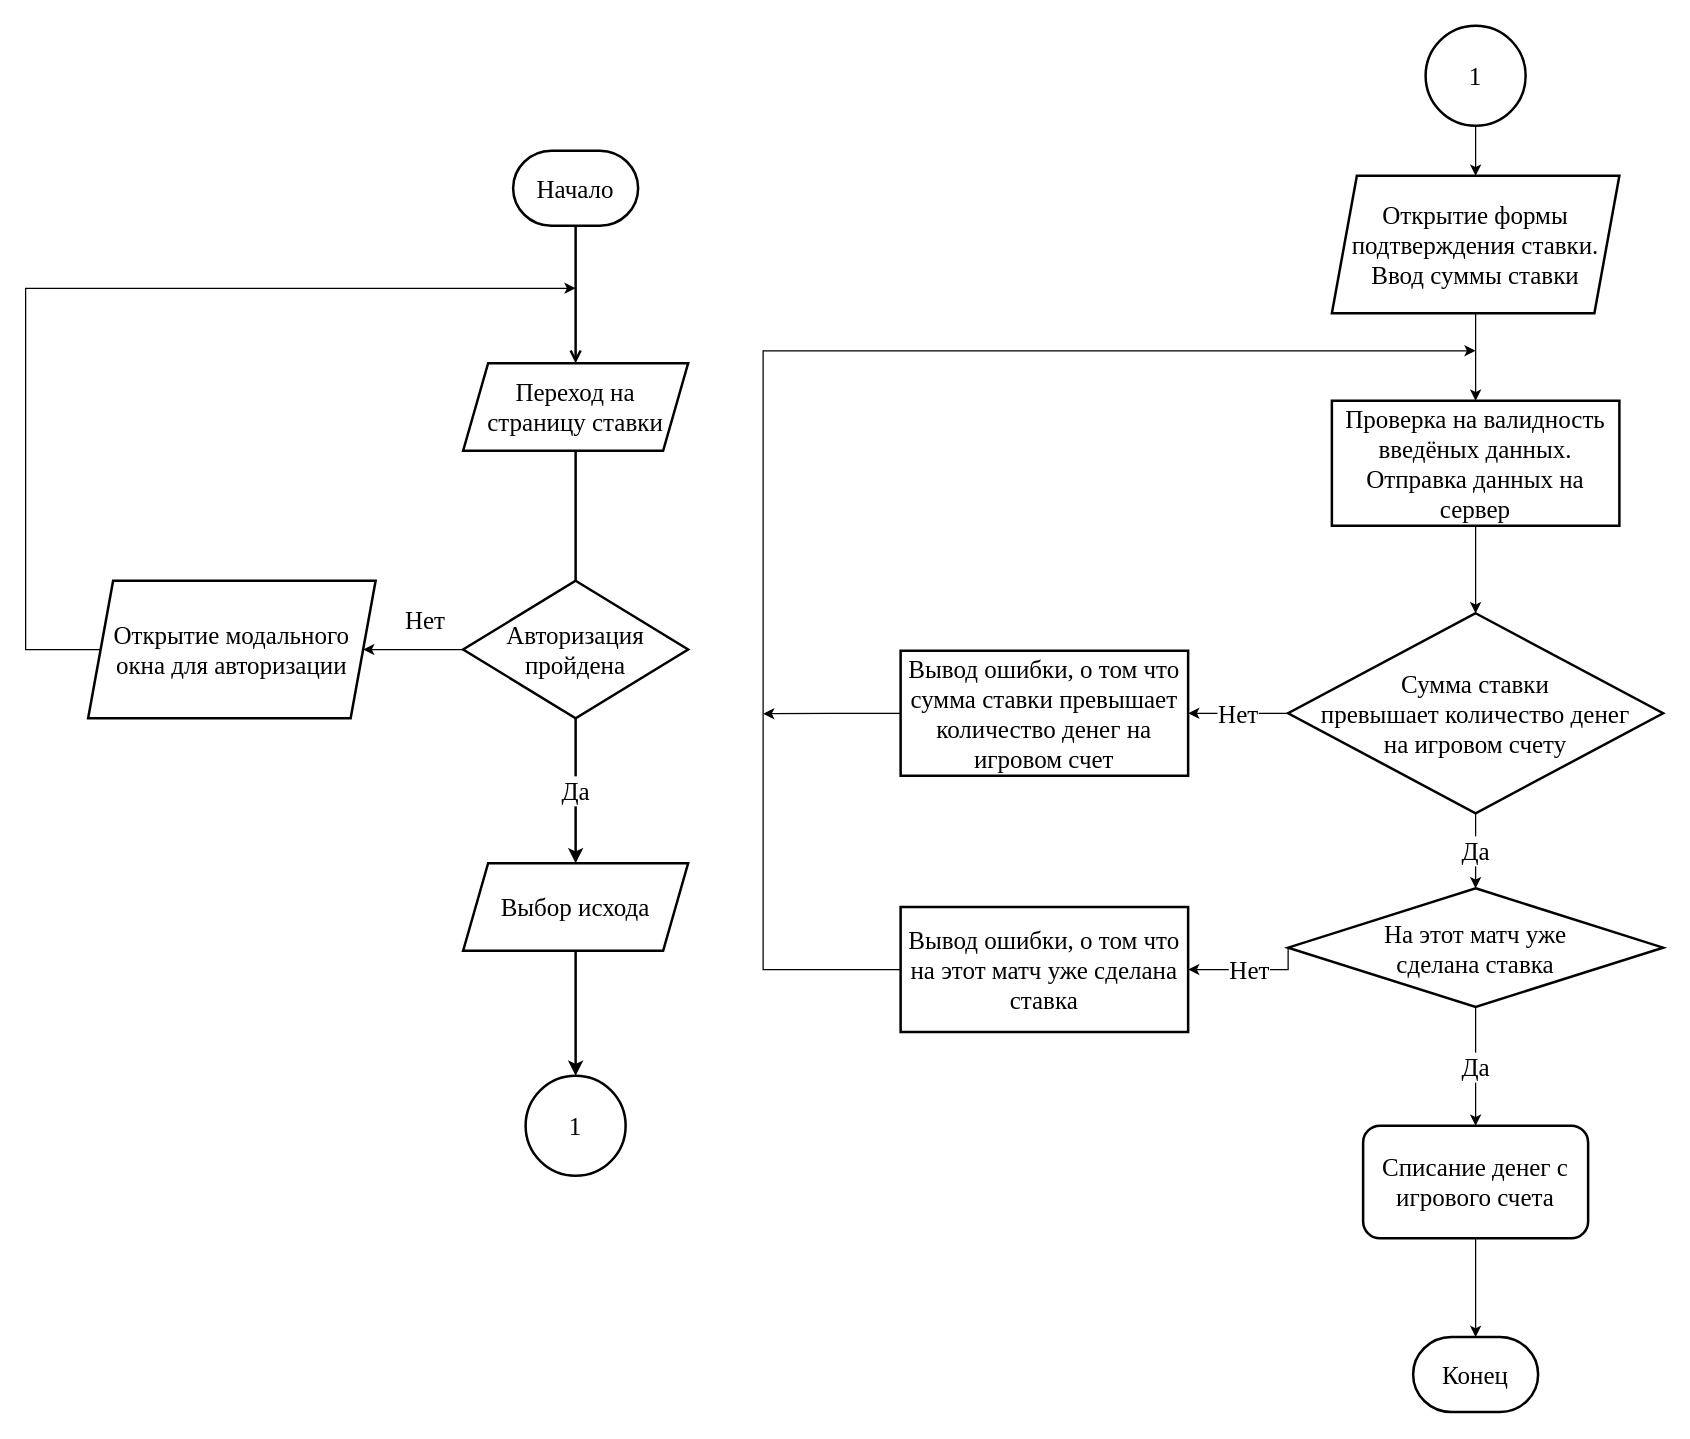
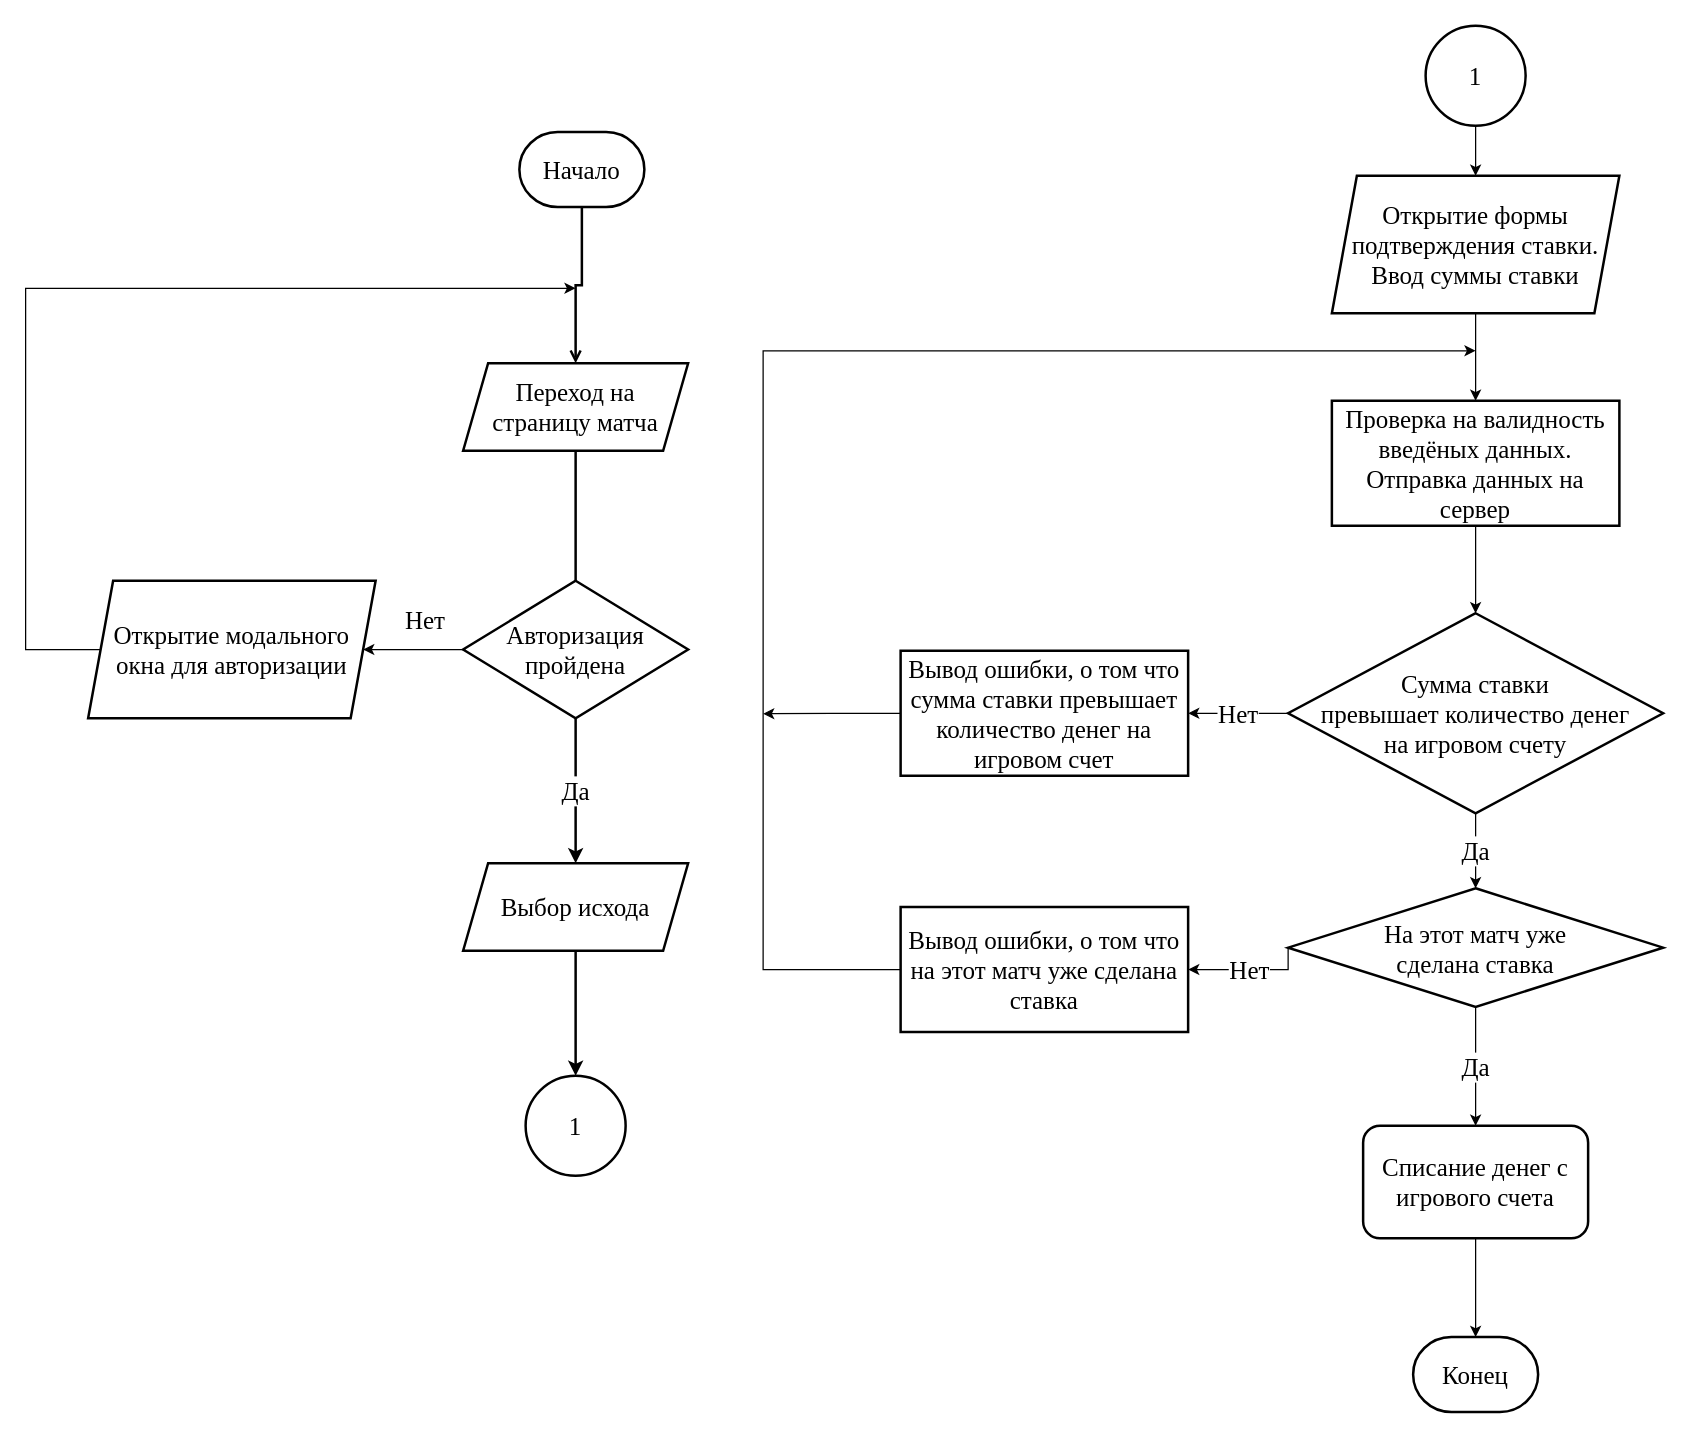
- <mxCell id="3" value="&lt;font style=&quot;font-size: 20px;&quot;&gt;Начало&lt;/font&gt;" style="strokeWidth=2;html=1;shape=mxgraph.flowchart.terminator;whiteSpace=wrap;fontSize=20;fontFamily=Times New Roman;" parent="1" vertex="1"><mxGeometry x="410" y="120" width="100" height="60" as="geometry" /></mxCell>
+ <mxCell id="3" value="&lt;font style=&quot;font-size: 20px;&quot;&gt;Начало&lt;/font&gt;" style="strokeWidth=2;html=1;shape=mxgraph.flowchart.terminator;whiteSpace=wrap;fontSize=20;fontFamily=Times New Roman;" parent="1" vertex="1"><mxGeometry x="415" y="105" width="100" height="60" as="geometry" /></mxCell>
- <mxCell id="8" value="&lt;font style=&quot;font-size: 20px;&quot;&gt;Переход на страницу ставки&lt;/font&gt;" style="shape=parallelogram;perimeter=parallelogramPerimeter;whiteSpace=wrap;html=1;fixedSize=1;fontFamily=Times New Roman;strokeWidth=2;fontSize=20;" vertex="1" parent="1"><mxGeometry x="370" y="290" width="180" height="70" as="geometry" /></mxCell>
+ <mxCell id="8" value="&lt;font style=&quot;font-size: 20px;&quot;&gt;Переход на страницу матча&lt;/font&gt;" style="shape=parallelogram;perimeter=parallelogramPerimeter;whiteSpace=wrap;html=1;fixedSize=1;fontFamily=Times New Roman;strokeWidth=2;fontSize=20;" vertex="1" parent="1"><mxGeometry x="370" y="290" width="180" height="70" as="geometry" /></mxCell>
